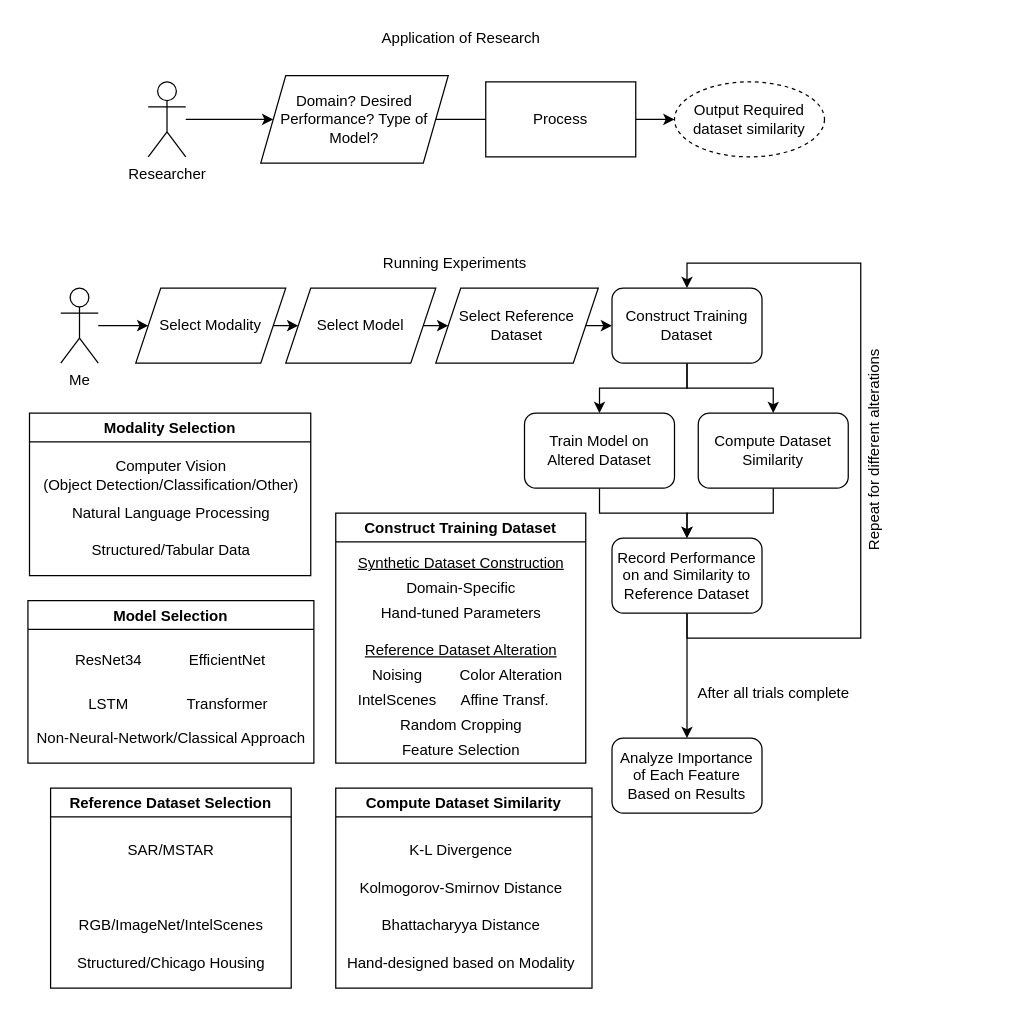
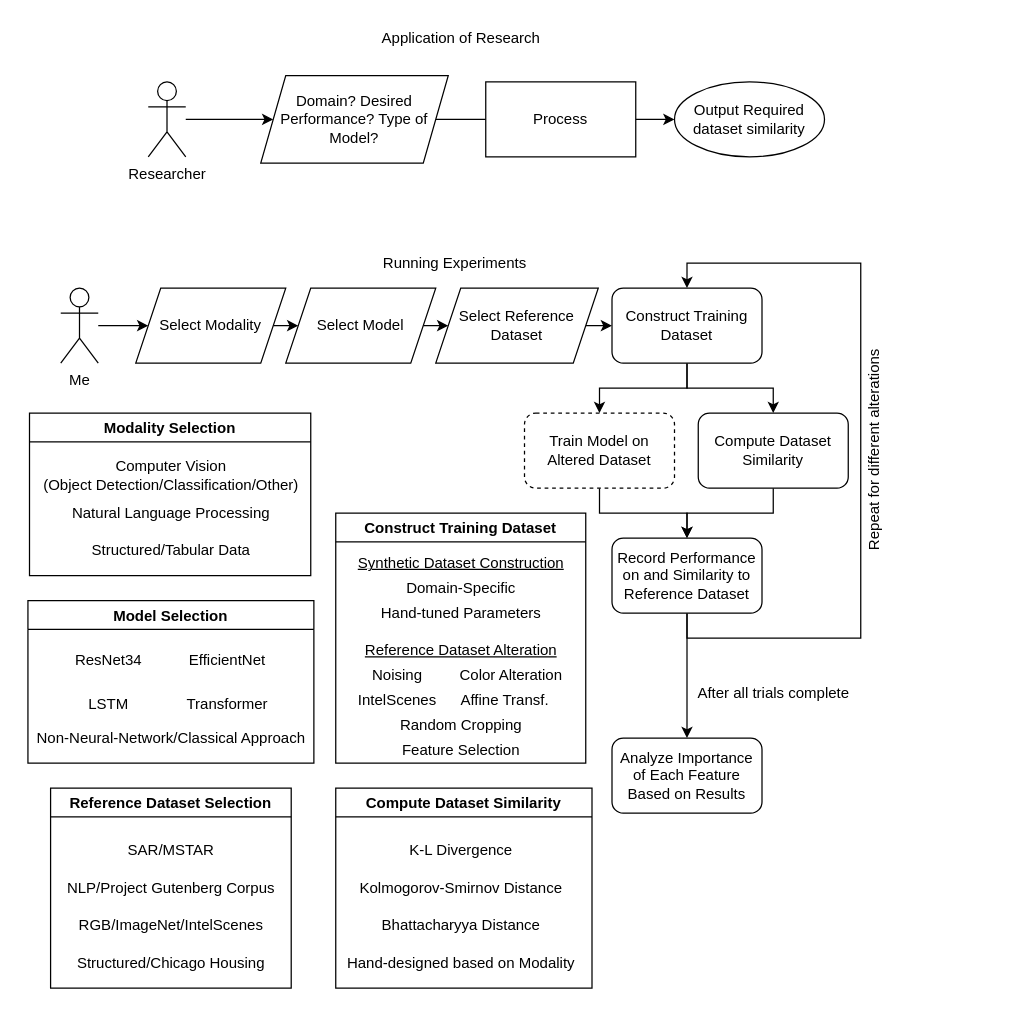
- <mxCell id="8" value="Output Required dataset similarity" style="ellipse;whiteSpace=wrap;html=1;dashed=1;" vertex="1" parent="1"><mxGeometry x="539" y="65" width="120" height="60" as="geometry" /></mxCell>
+ <mxCell id="8" value="Output Required dataset similarity" style="ellipse;whiteSpace=wrap;html=1;" vertex="1" parent="1"><mxGeometry x="539" y="65" width="120" height="60" as="geometry" /></mxCell>
- <mxCell id="22" value="Train Model on Altered Dataset" style="rounded=1;whiteSpace=wrap;html=1;" vertex="1" parent="1"><mxGeometry x="419" y="330" width="120" height="60" as="geometry" /></mxCell>
+ <mxCell id="22" value="Train Model on Altered Dataset" style="rounded=1;whiteSpace=wrap;html=1;dashed=1;" vertex="1" parent="1"><mxGeometry x="419" y="330" width="120" height="60" as="geometry" /></mxCell>
+ <mxCell id="48" value="NLP/Project Gutenberg Corpus" style="text;html=1;align=center;verticalAlign=middle;resizable=0;points=[];autosize=1;strokeColor=none;fillColor=none;" vertex="1" parent="45"><mxGeometry x="6.25" y="70" width="180" height="20" as="geometry" /></mxCell>
